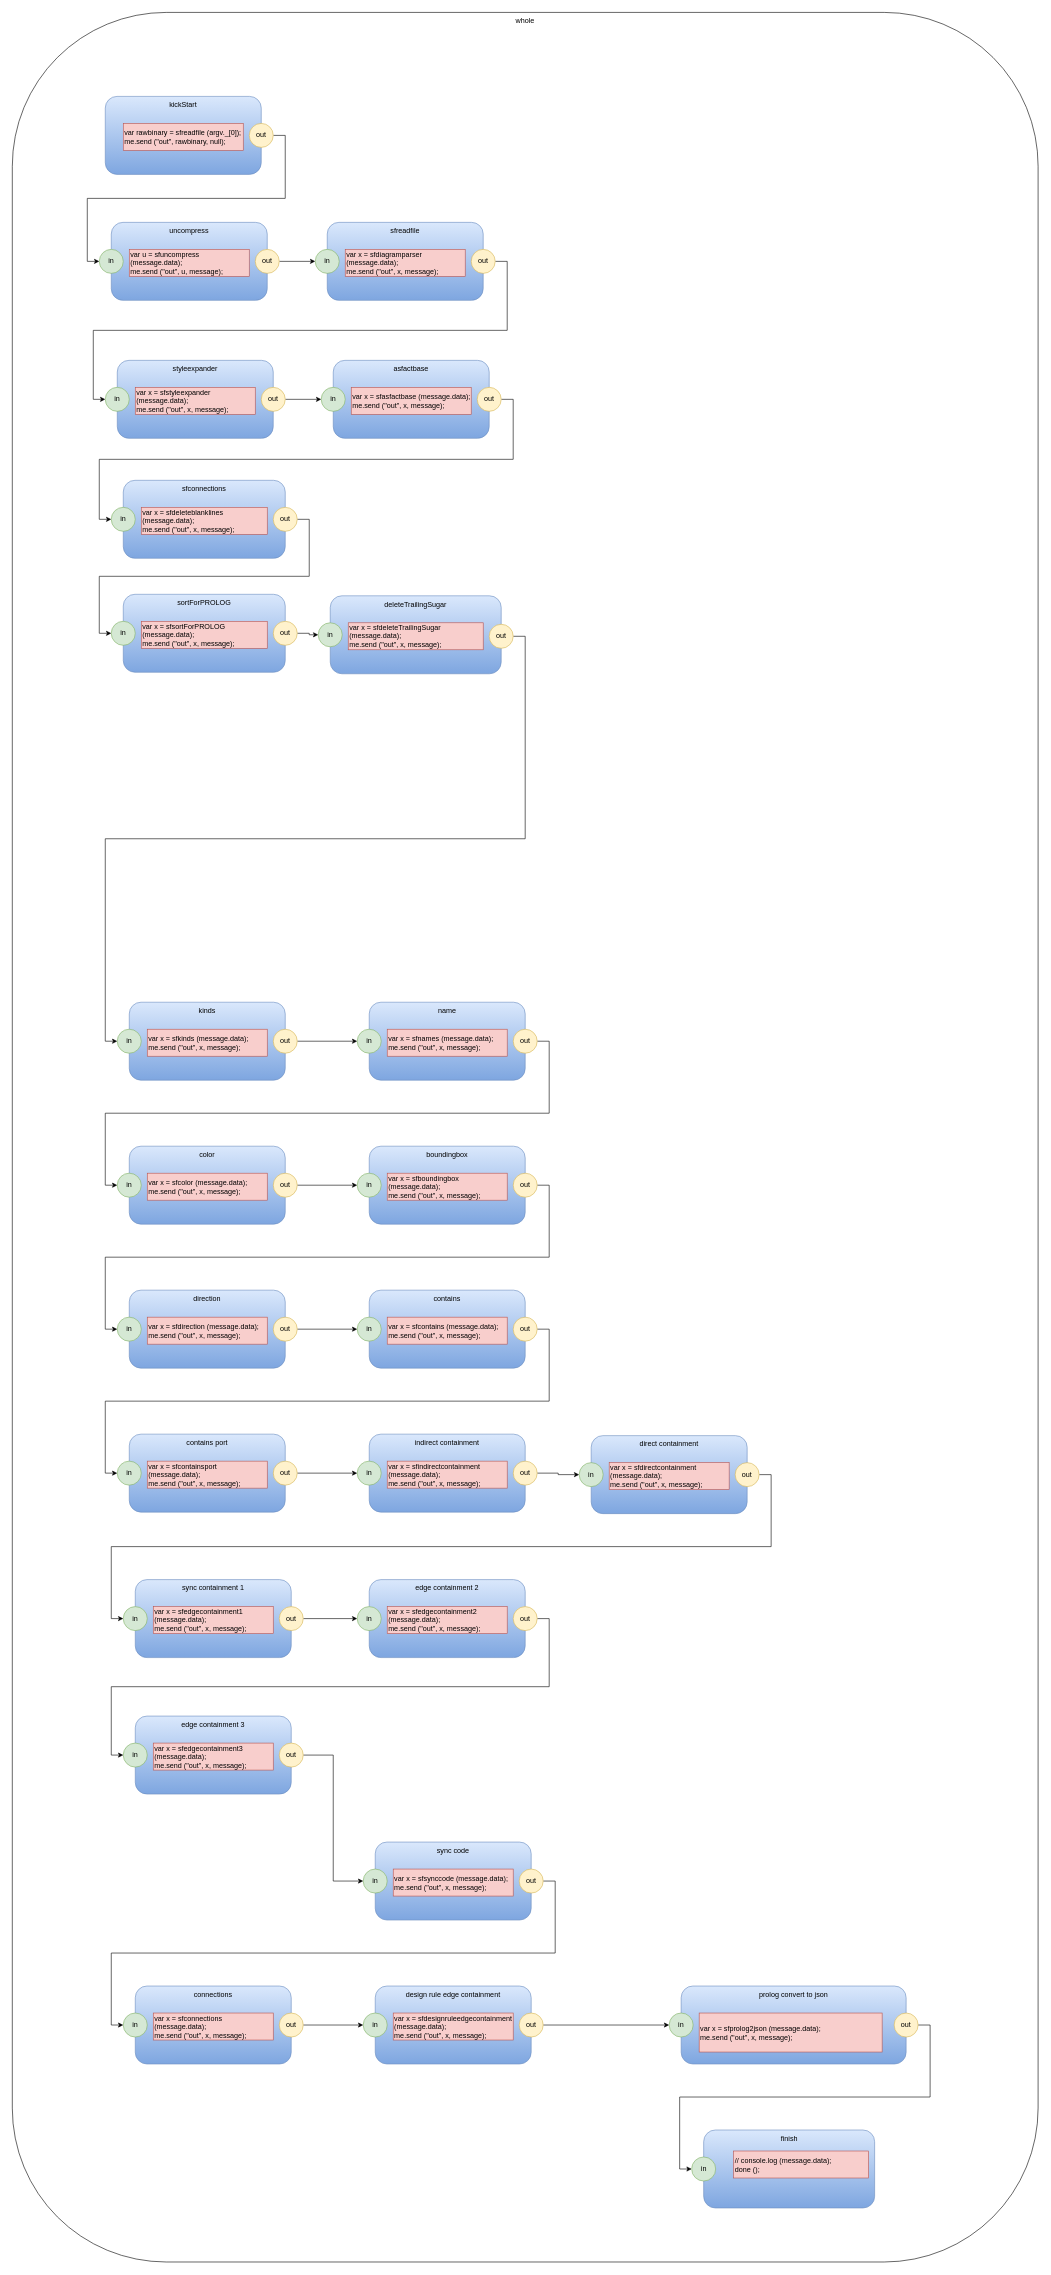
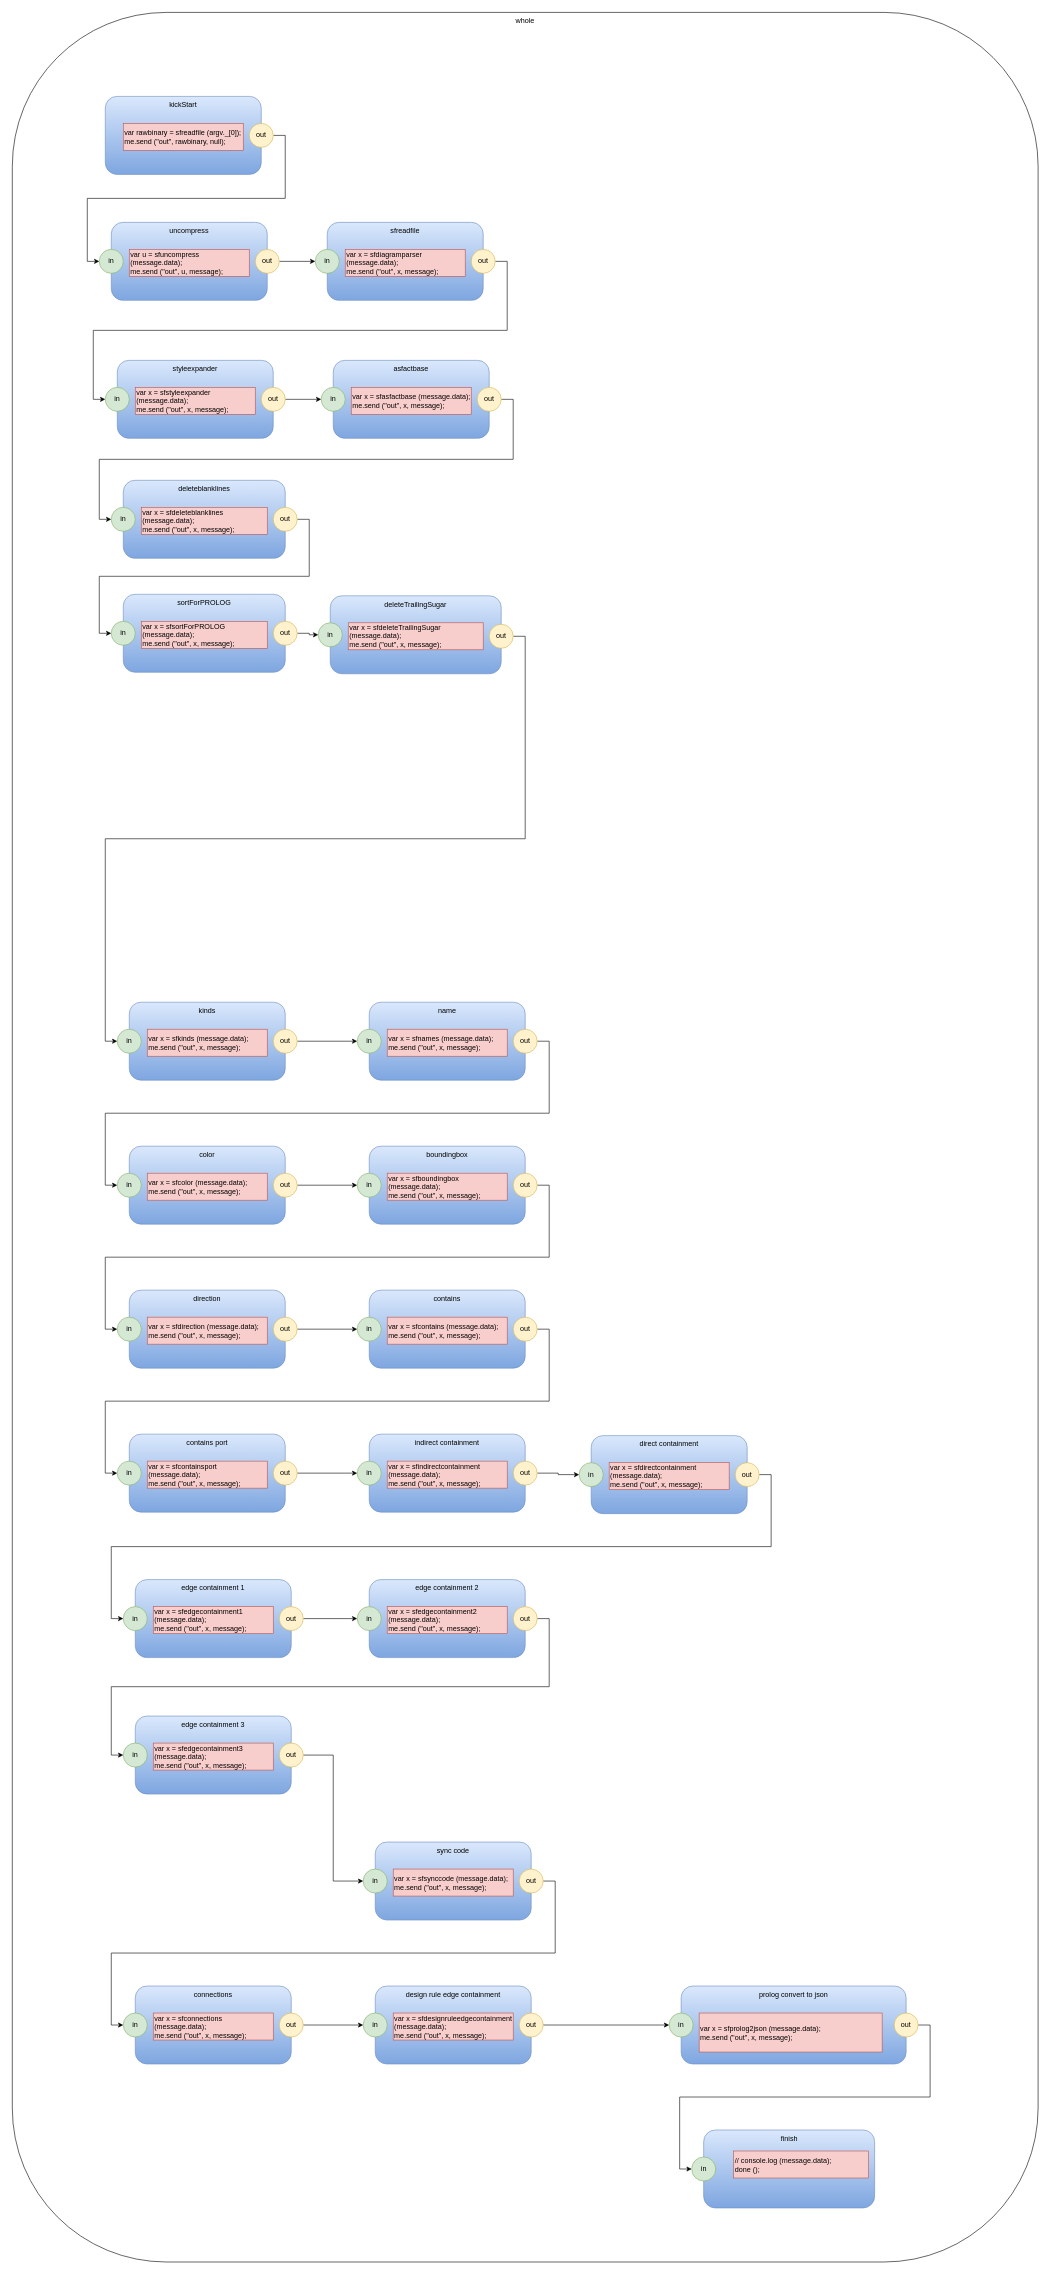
- <mxCell id="23" value="sfconnections" style="rounded=1;whiteSpace=wrap;html=1;gradientColor=#7ea6e0;fillColor=#dae8fc;strokeColor=#6c8ebf;verticalAlign=top;" vertex="1" parent="1"><mxGeometry x="205" y="800" width="270" height="130" as="geometry" /></mxCell>
+ <mxCell id="23" value="deleteblanklines" style="rounded=1;whiteSpace=wrap;html=1;gradientColor=#7ea6e0;fillColor=#dae8fc;strokeColor=#6c8ebf;verticalAlign=top;" vertex="1" parent="1"><mxGeometry x="205" y="800" width="270" height="130" as="geometry" /></mxCell>
- <mxCell id="110" value="sync containment 1" style="rounded=1;whiteSpace=wrap;html=1;gradientColor=#7ea6e0;fillColor=#dae8fc;strokeColor=#6c8ebf;verticalAlign=top;" vertex="1" parent="1"><mxGeometry x="225" y="2632.5" width="260" height="130" as="geometry" /></mxCell>
+ <mxCell id="110" value="edge containment 1" style="rounded=1;whiteSpace=wrap;html=1;gradientColor=#7ea6e0;fillColor=#dae8fc;strokeColor=#6c8ebf;verticalAlign=top;" vertex="1" parent="1"><mxGeometry x="225" y="2632.5" width="260" height="130" as="geometry" /></mxCell>
